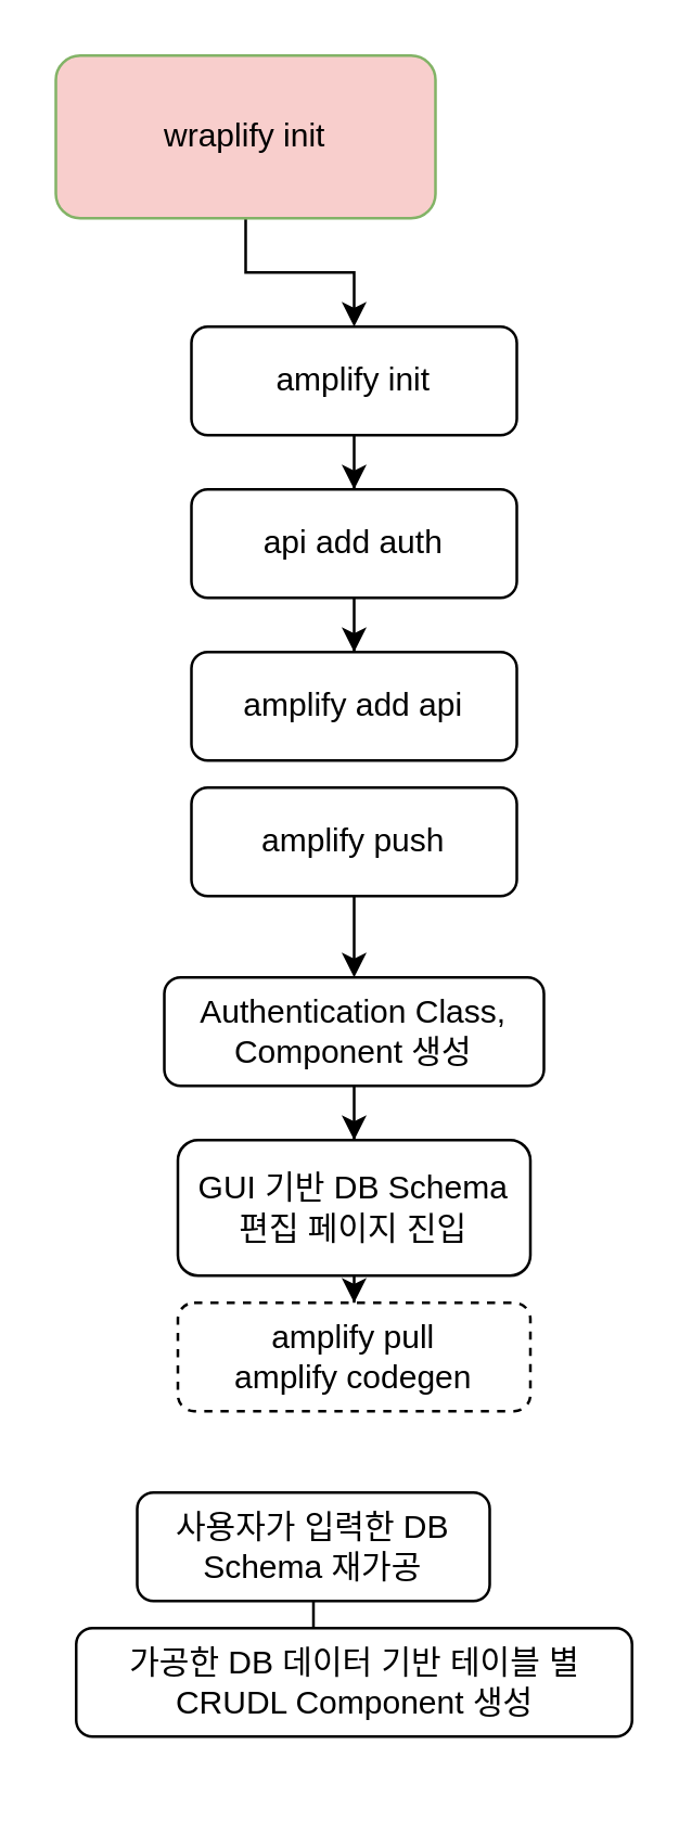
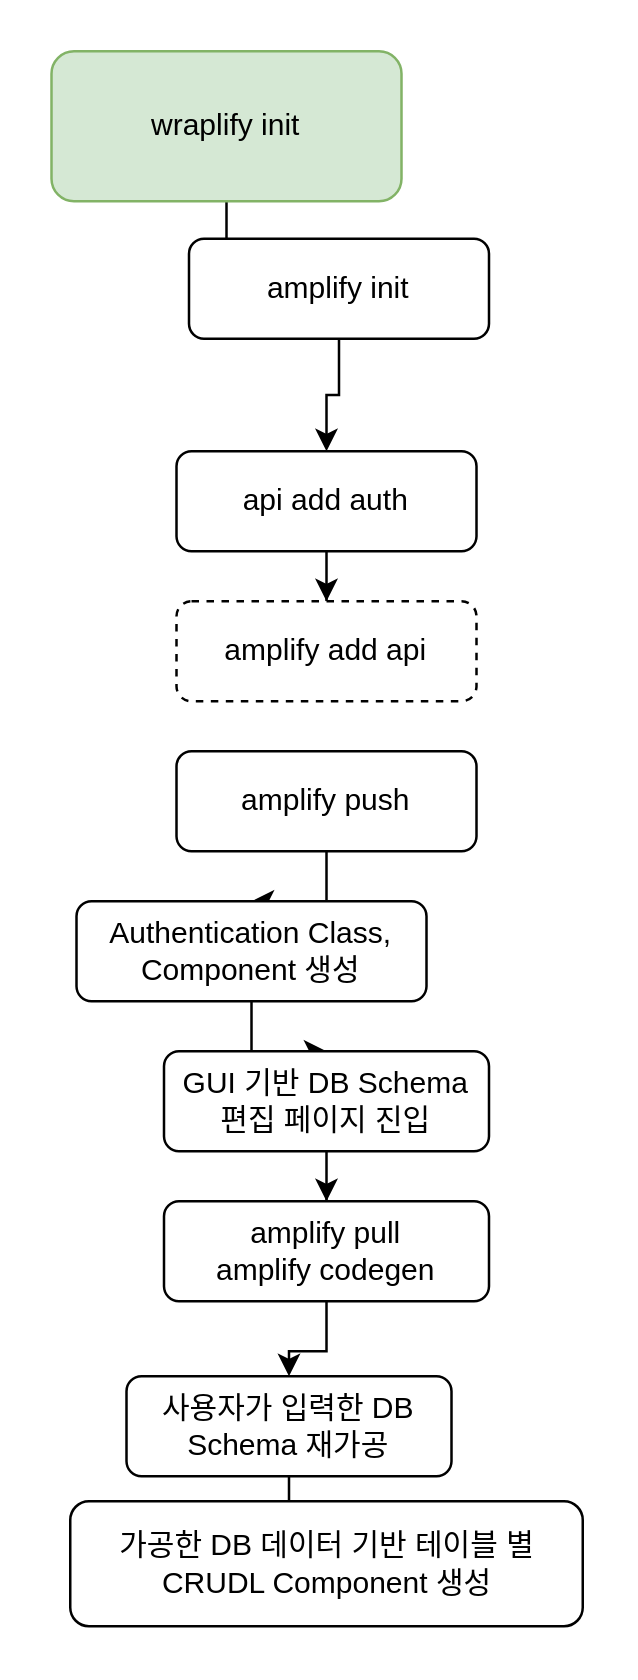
- <mxCell id="3" value="wraplify init" style="rounded=1;whiteSpace=wrap;html=1;fontSize=12;glass=0;strokeWidth=1;shadow=0;fillColor=#f8cecc;strokeColor=#82b366;" vertex="1" parent="1"><mxGeometry x="20" y="20" width="140" height="60" as="geometry" /></mxCell>
+ <mxCell id="3" value="wraplify init" style="rounded=1;whiteSpace=wrap;html=1;fontSize=12;glass=0;strokeWidth=1;shadow=0;fillColor=#d5e8d4;strokeColor=#82b366;" vertex="1" parent="1"><mxGeometry x="20" y="20" width="140" height="60" as="geometry" /></mxCell>
- <mxCell id="5" value="amplify init" style="rounded=1;whiteSpace=wrap;html=1;fontSize=12;glass=0;strokeWidth=1;shadow=0;" vertex="1" parent="1"><mxGeometry x="70" y="120" width="120" height="40" as="geometry" /></mxCell>
+ <mxCell id="5" value="amplify init" style="rounded=1;whiteSpace=wrap;html=1;fontSize=12;glass=0;strokeWidth=1;shadow=0;" vertex="1" parent="1"><mxGeometry x="75" y="95" width="120" height="40" as="geometry" /></mxCell>
- <mxCell id="8" value="amplify add api" style="rounded=1;whiteSpace=wrap;html=1;fontSize=12;glass=0;strokeWidth=1;shadow=0;" vertex="1" parent="1"><mxGeometry x="70" y="240" width="120" height="40" as="geometry" /></mxCell>
+ <mxCell id="8" value="amplify add api" style="rounded=1;whiteSpace=wrap;html=1;fontSize=12;glass=0;strokeWidth=1;shadow=0;dashed=1;" vertex="1" parent="1"><mxGeometry x="70" y="240" width="120" height="40" as="geometry" /></mxCell>
- <mxCell id="10" value="amplify push" style="rounded=1;whiteSpace=wrap;html=1;fontSize=12;glass=0;strokeWidth=1;shadow=0;" vertex="1" parent="1"><mxGeometry x="70" y="290" width="120" height="40" as="geometry" /></mxCell>
+ <mxCell id="10" value="amplify push" style="rounded=1;whiteSpace=wrap;html=1;fontSize=12;glass=0;strokeWidth=1;shadow=0;" vertex="1" parent="1"><mxGeometry x="70" y="300" width="120" height="40" as="geometry" /></mxCell>
- <mxCell id="12" value="Authentication Class, Component 생성" style="rounded=1;whiteSpace=wrap;html=1;fontSize=12;glass=0;strokeWidth=1;shadow=0;" vertex="1" parent="1"><mxGeometry x="60" y="360" width="140" height="40" as="geometry" /></mxCell>
+ <mxCell id="12" value="Authentication Class, Component 생성" style="rounded=1;whiteSpace=wrap;html=1;fontSize=12;glass=0;strokeWidth=1;shadow=0;" vertex="1" parent="1"><mxGeometry x="30" y="360" width="140" height="40" as="geometry" /></mxCell>
- <mxCell id="14" value="GUI 기반 DB Schema 편집 페이지 진입" style="rounded=1;whiteSpace=wrap;html=1;fontSize=12;glass=0;strokeWidth=1;shadow=0;" vertex="1" parent="1"><mxGeometry x="65" y="420" width="130" height="50" as="geometry" /></mxCell>
+ <mxCell id="14" value="GUI 기반 DB Schema 편집 페이지 진입" style="rounded=1;whiteSpace=wrap;html=1;fontSize=12;glass=0;strokeWidth=1;shadow=0;" vertex="1" parent="1"><mxGeometry x="65" y="420" width="130" height="40" as="geometry" /></mxCell>
- <mxCell id="16" value="amplify pull&lt;br&gt;amplify codegen" style="rounded=1;whiteSpace=wrap;html=1;fontSize=12;glass=0;strokeWidth=1;shadow=0;dashed=1;" vertex="1" parent="1"><mxGeometry x="65" y="480" width="130" height="40" as="geometry" /></mxCell>
+ <mxCell id="16" value="amplify pull&lt;br&gt;amplify codegen" style="rounded=1;whiteSpace=wrap;html=1;fontSize=12;glass=0;strokeWidth=1;shadow=0;" vertex="1" parent="1"><mxGeometry x="65" y="480" width="130" height="40" as="geometry" /></mxCell>
+ <mxCell id="15" value="" style="edgeStyle=orthogonalEdgeStyle;rounded=0;orthogonalLoop=1;jettySize=auto;html=1;" edge="1" parent="1" source="16" target="18"><mxGeometry relative="1" as="geometry" /></mxCell>
- <mxCell id="19" value="가공한 DB 데이터 기반 테이블 별 CRUDL Component 생성" style="rounded=1;whiteSpace=wrap;html=1;fontSize=12;glass=0;strokeWidth=1;shadow=0;" vertex="1" parent="1"><mxGeometry x="27.5" y="600" width="205" height="40" as="geometry" /></mxCell>
+ <mxCell id="19" value="가공한 DB 데이터 기반 테이블 별 CRUDL Component 생성" style="rounded=1;whiteSpace=wrap;html=1;fontSize=12;glass=0;strokeWidth=1;shadow=0;" vertex="1" parent="1"><mxGeometry x="27.5" y="600" width="205" height="50" as="geometry" /></mxCell>
